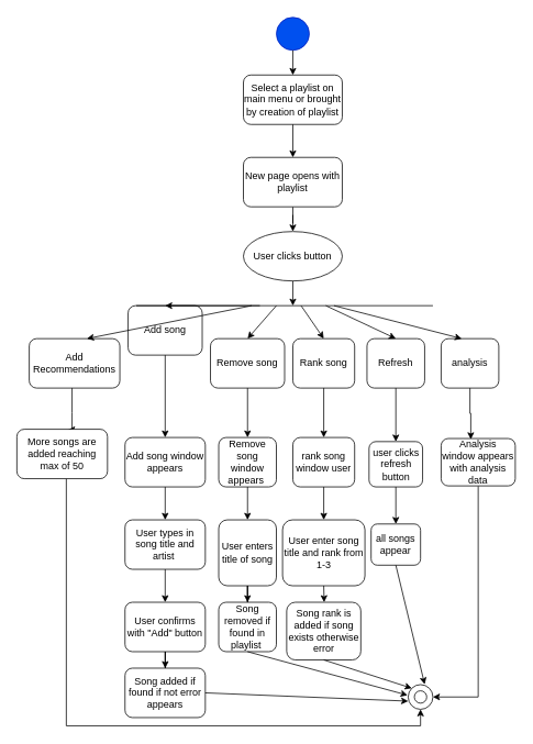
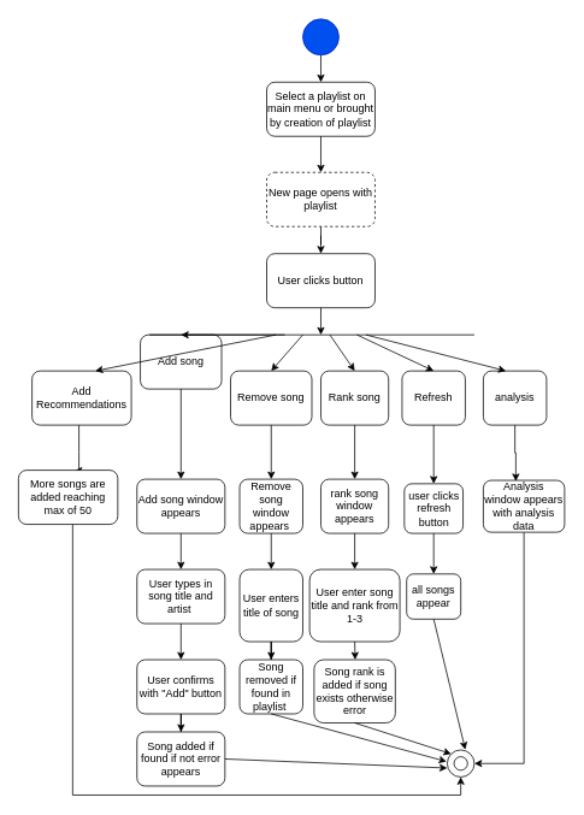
- <mxCell id="7" value="New page opens with playlist" style="rounded=1;whiteSpace=wrap;html=1;" parent="1" vertex="1"><mxGeometry x="295" y="190" width="120" height="60" as="geometry" /></mxCell>
+ <mxCell id="7" value="New page opens with playlist" style="rounded=1;whiteSpace=wrap;html=1;dashed=1;" parent="1" vertex="1"><mxGeometry x="295" y="190" width="120" height="60" as="geometry" /></mxCell>
- <mxCell id="8" value="User clicks button" style="ellipse;whiteSpace=wrap;html=1;" parent="1" vertex="1"><mxGeometry x="295" y="280" width="120" height="60" as="geometry" /></mxCell>
+ <mxCell id="8" value="User clicks button" style="rounded=1;whiteSpace=wrap;html=1;" parent="1" vertex="1"><mxGeometry x="295" y="280" width="120" height="60" as="geometry" /></mxCell>
- <mxCell id="19" value="rank song window user" style="rounded=1;whiteSpace=wrap;html=1;" parent="1" vertex="1"><mxGeometry x="355" y="530" width="75" height="60" as="geometry" /></mxCell>
+ <mxCell id="19" value="rank song window appears" style="rounded=1;whiteSpace=wrap;html=1;" parent="1" vertex="1"><mxGeometry x="355" y="530" width="75" height="60" as="geometry" /></mxCell>
